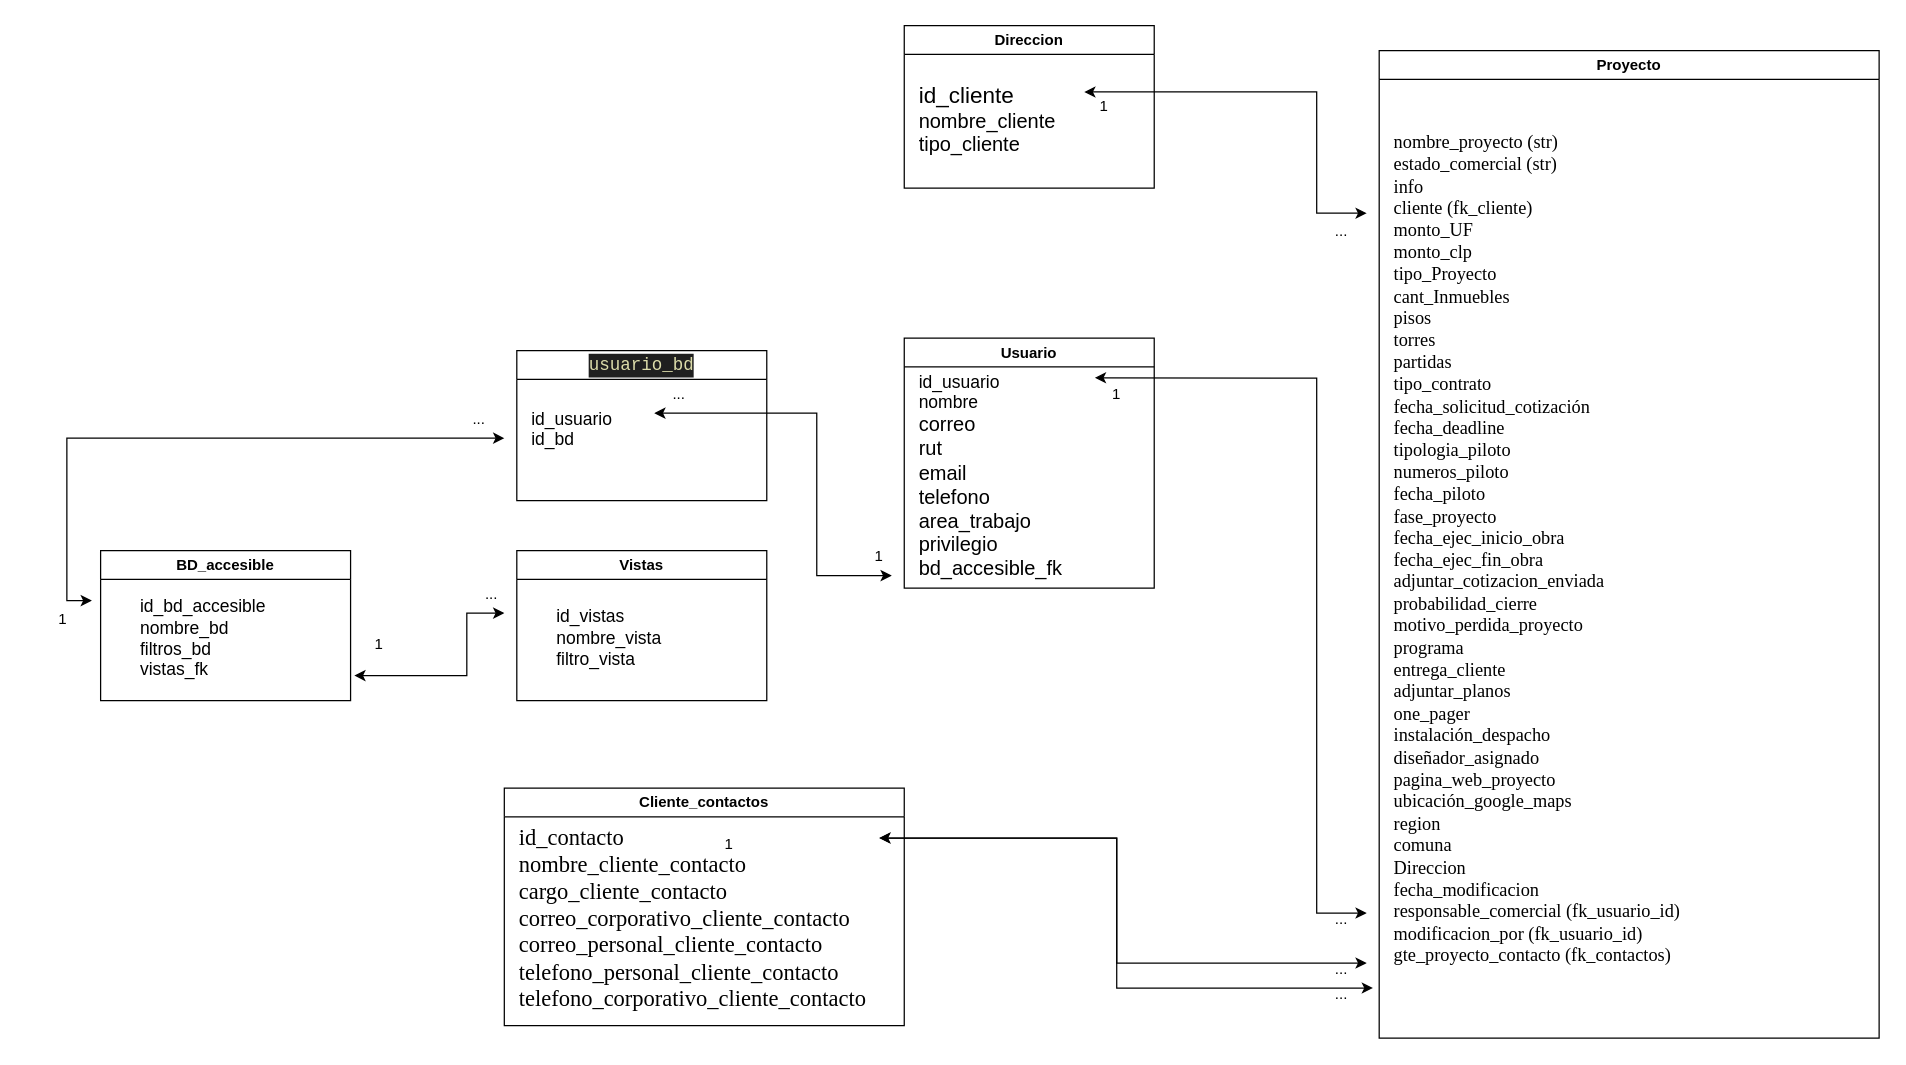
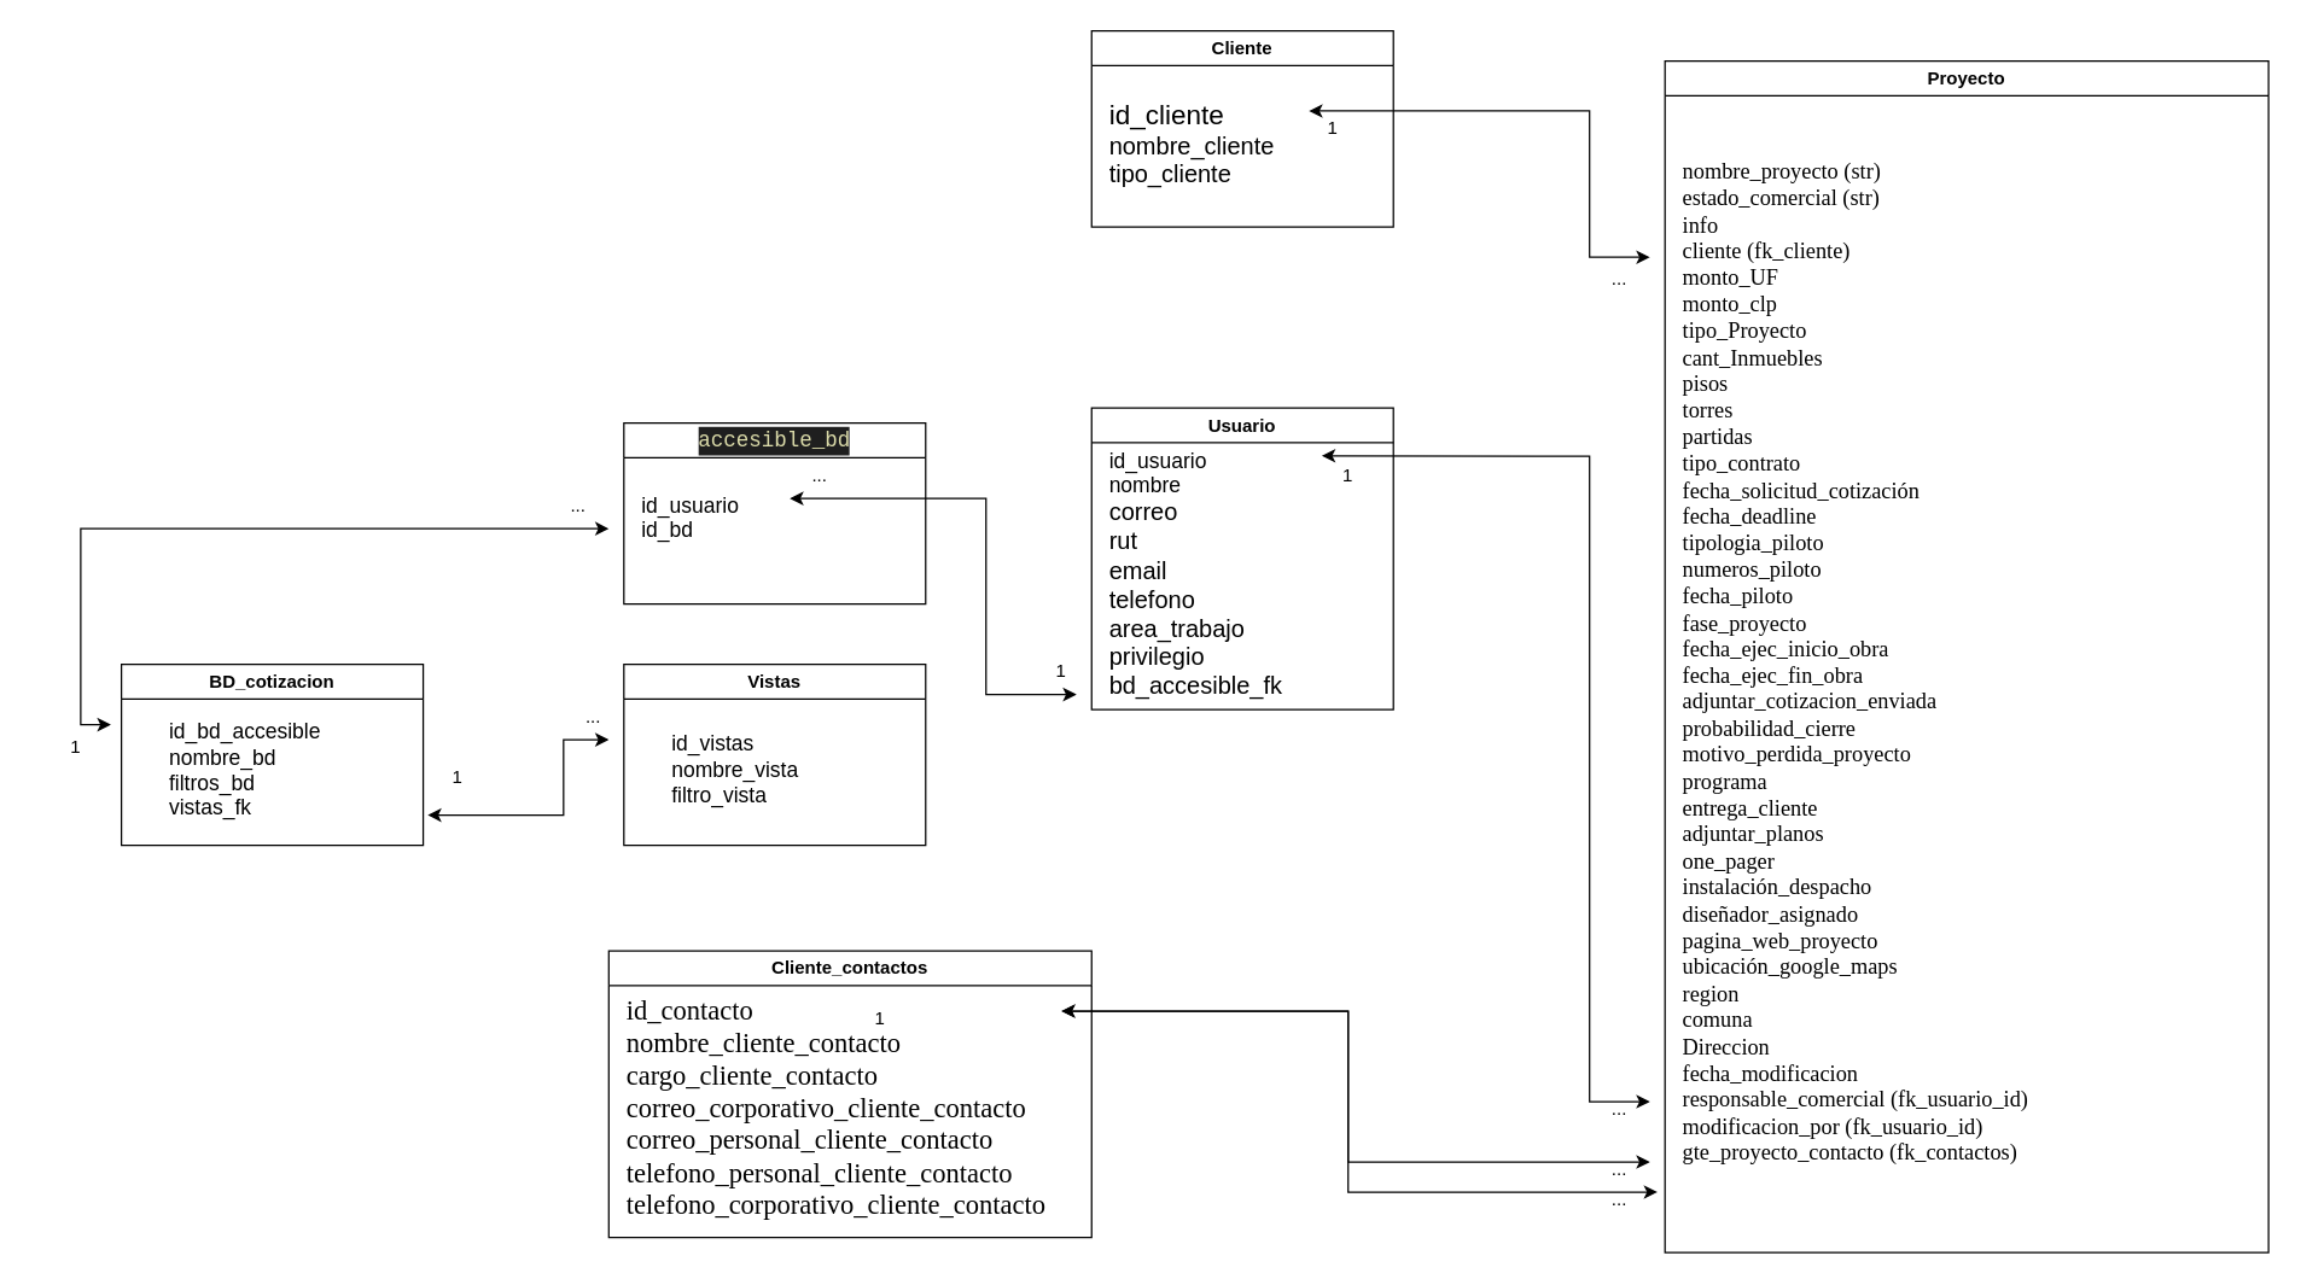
- <mxCell id="7" value="Direccion" style="swimlane;whiteSpace=wrap;html=1;" parent="1" vertex="1"><mxGeometry x="723" y="20" width="200" height="130" as="geometry" /></mxCell>
+ <mxCell id="7" value="Cliente" style="swimlane;whiteSpace=wrap;html=1;" parent="1" vertex="1"><mxGeometry x="723" y="20" width="200" height="130" as="geometry" /></mxCell>
- <mxCell id="25" value="&lt;div style=&quot;color: #cccccc;background-color: #1f1f1f;font-family: Consolas, 'Courier New', monospace;font-weight: normal;font-size: 14px;line-height: 19px;white-space: pre;&quot;&gt;&lt;span style=&quot;color: #dcdcaa;&quot;&gt;usuario_bd&lt;/span&gt;&lt;/div&gt;" style="swimlane;whiteSpace=wrap;html=1;" parent="1" vertex="1"><mxGeometry x="413" y="280" width="200" height="120" as="geometry" /></mxCell>
+ <mxCell id="25" value="&lt;div style=&quot;color: #cccccc;background-color: #1f1f1f;font-family: Consolas, 'Courier New', monospace;font-weight: normal;font-size: 14px;line-height: 19px;white-space: pre;&quot;&gt;&lt;span style=&quot;color: #dcdcaa;&quot;&gt;accesible_bd&lt;/span&gt;&lt;/div&gt;" style="swimlane;whiteSpace=wrap;html=1;" parent="1" vertex="1"><mxGeometry x="413" y="280" width="200" height="120" as="geometry" /></mxCell>
- <mxCell id="16" value="BD_accesible" style="swimlane;whiteSpace=wrap;html=1;" parent="1" vertex="1"><mxGeometry x="80" y="440" width="200" height="120" as="geometry" /></mxCell>
+ <mxCell id="16" value="BD_cotizacion" style="swimlane;whiteSpace=wrap;html=1;" parent="1" vertex="1"><mxGeometry x="80" y="440" width="200" height="120" as="geometry" /></mxCell>
